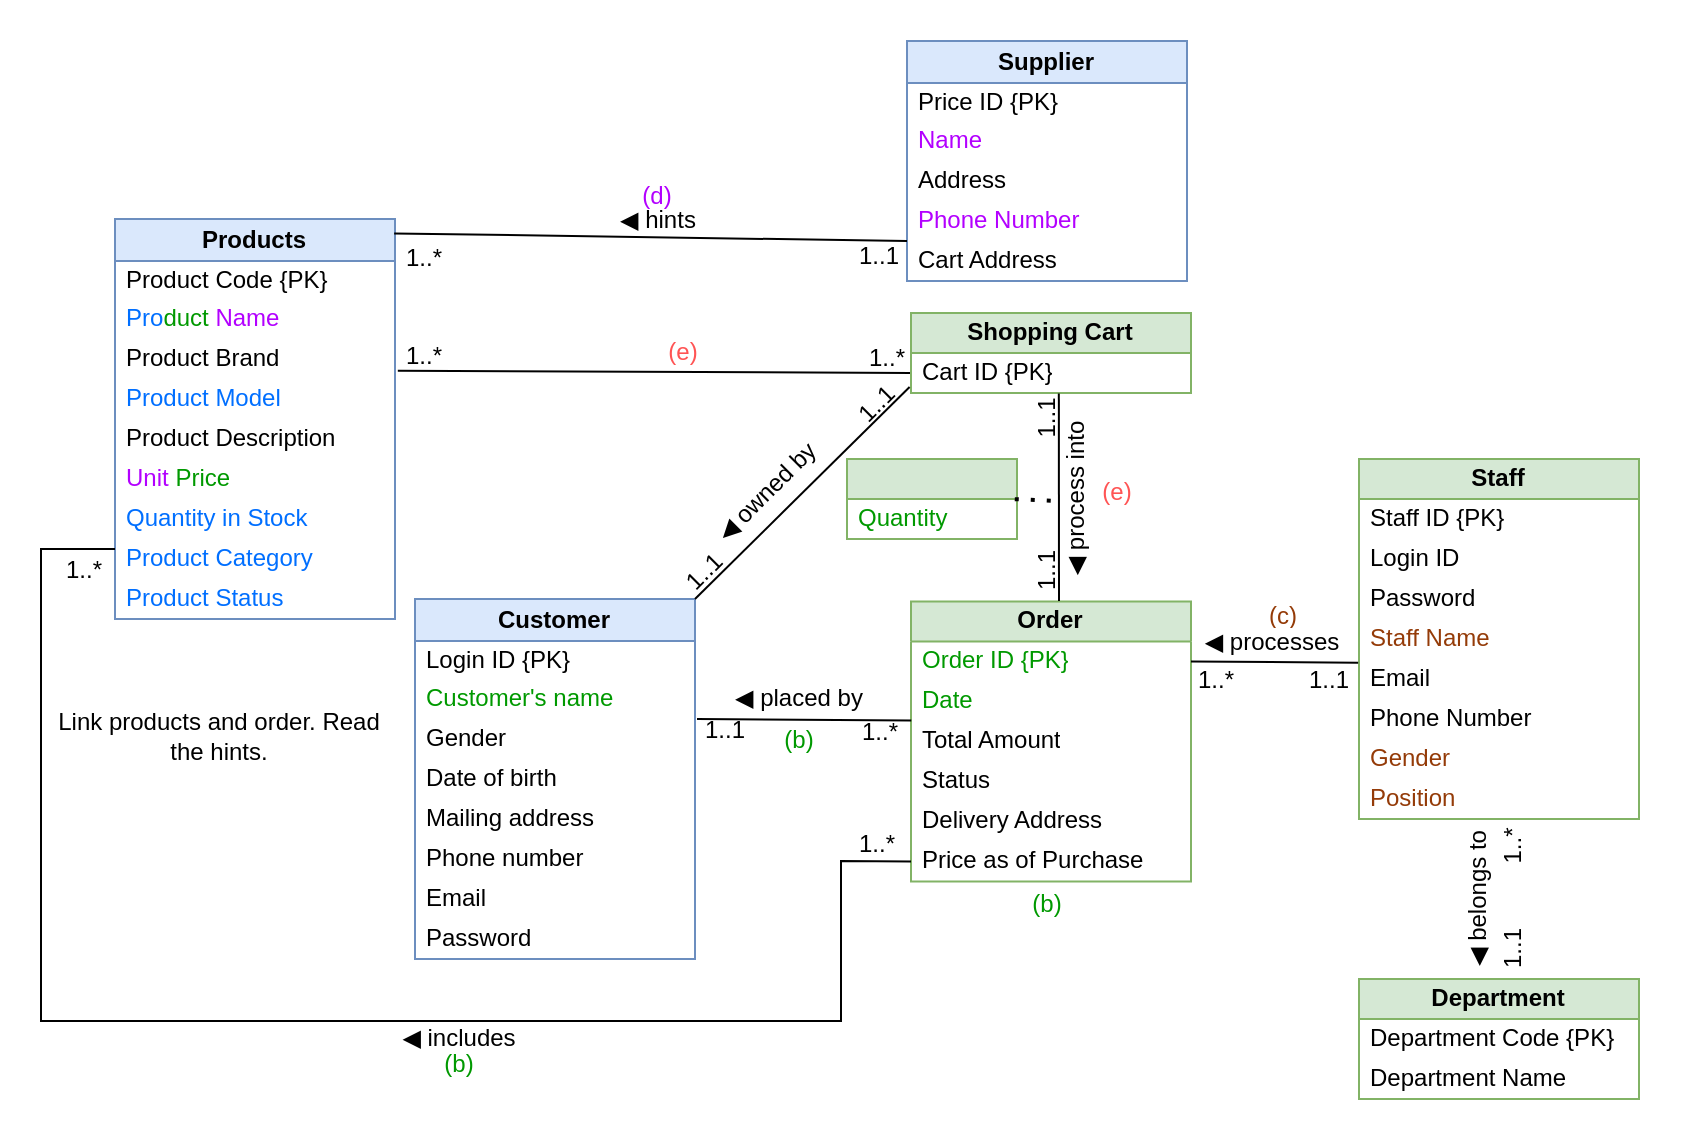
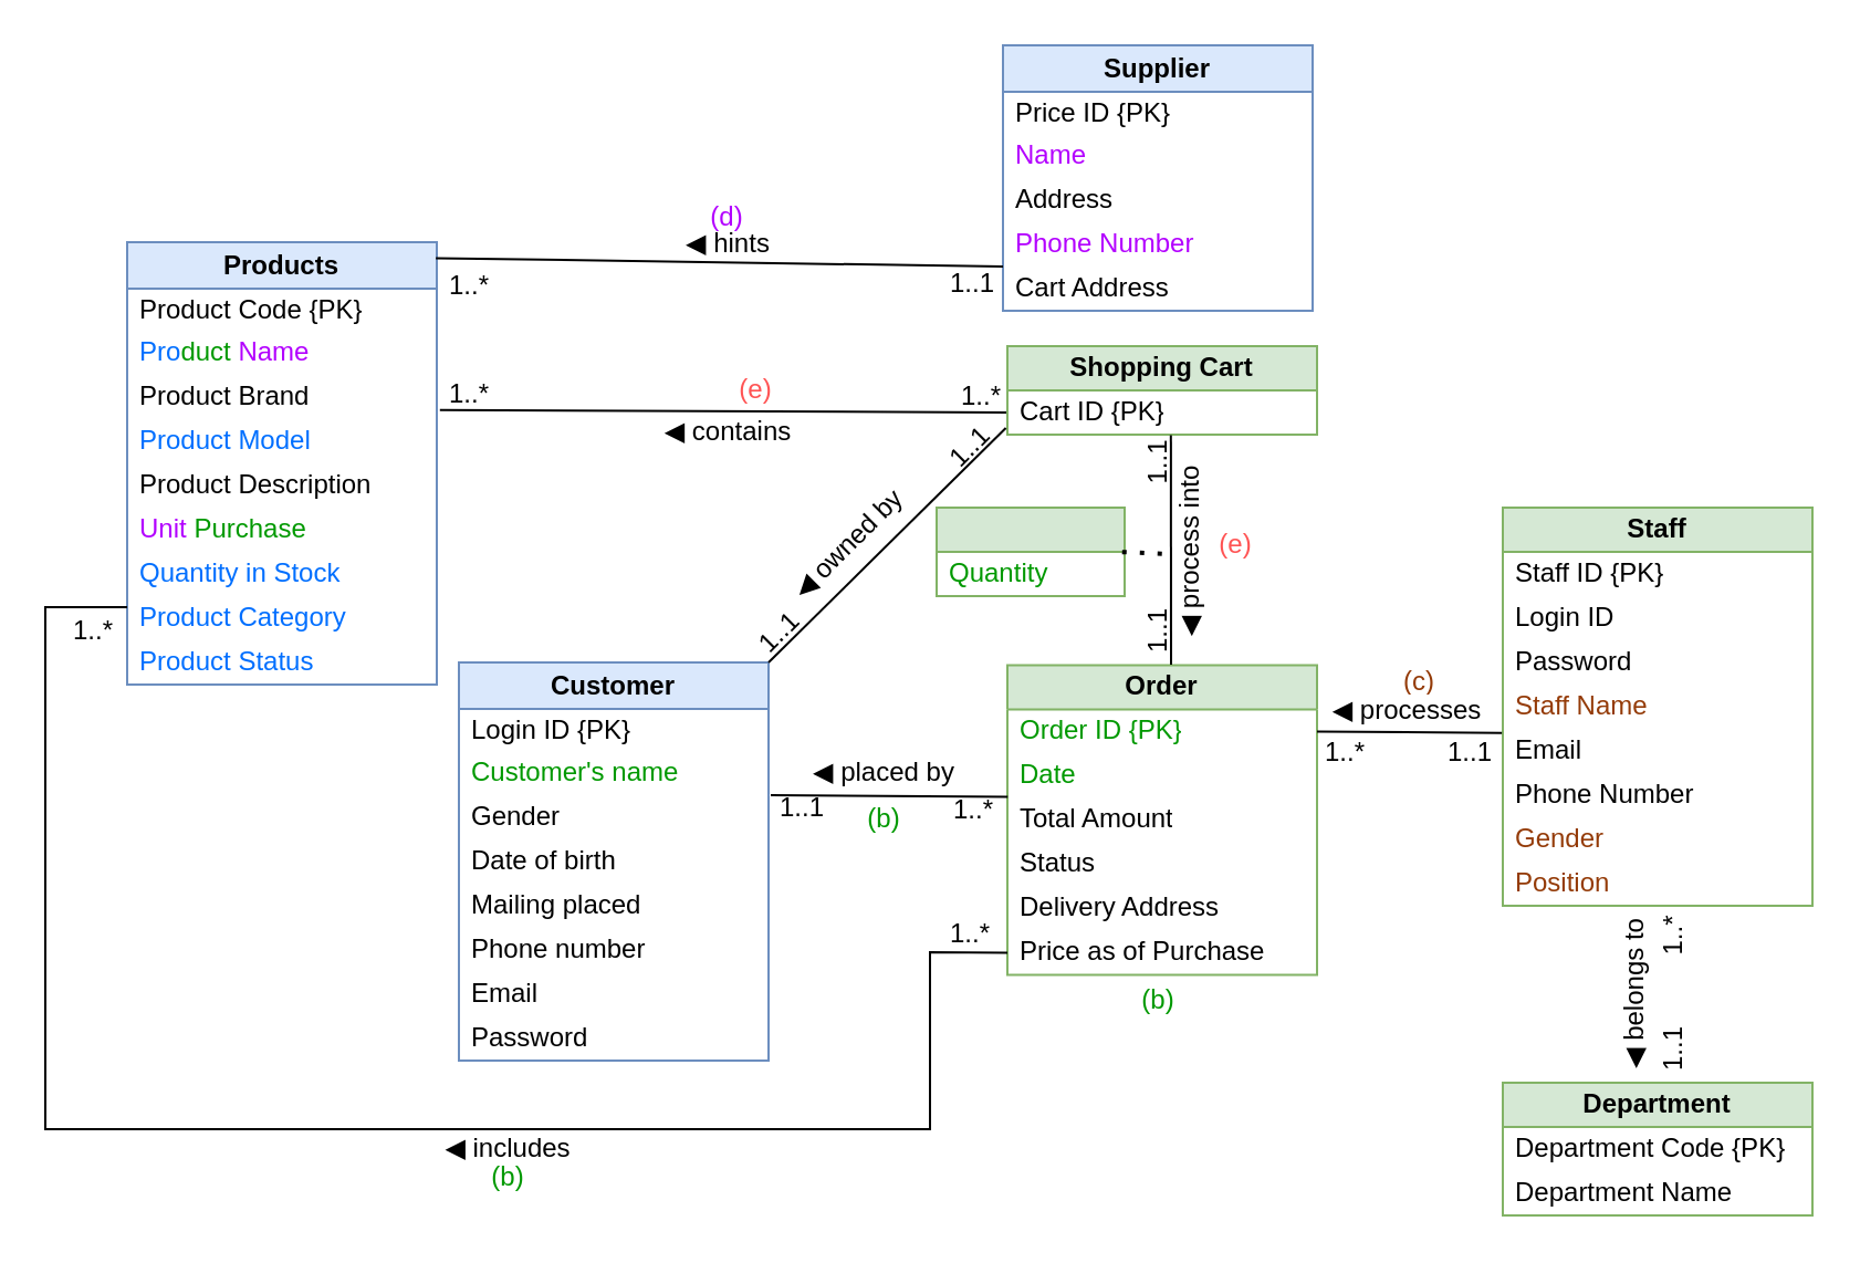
+ <mxCell id="34" value="&lt;span style=&quot;font-family: sans-serif; font-size: 12.019px; text-align: start; white-space: pre; background-color: rgb(255, 255, 255);&quot;&gt;◀ contains&lt;/span&gt;" style="text;html=1;align=center;verticalAlign=middle;whiteSpace=wrap;rounded=0;" parent="1" vertex="1"><mxGeometry x="288.5" y="185.25" width="80" height="20" as="geometry" /></mxCell>
- <mxCell id="8" value="Unit &lt;font color=&quot;#009900&quot;&gt;Price&lt;/font&gt;" style="text;html=1;align=left;verticalAlign=middle;whiteSpace=wrap;rounded=0;spacingLeft=4;fontColor=#B300FF;" parent="2" vertex="1"><mxGeometry y="120" width="140" height="20" as="geometry" /></mxCell>
+ <mxCell id="8" value="Unit &lt;font color=&quot;#009900&quot;&gt;Purchase&lt;/font&gt;" style="text;html=1;align=left;verticalAlign=middle;whiteSpace=wrap;rounded=0;spacingLeft=4;fontColor=#B300FF;" parent="2" vertex="1"><mxGeometry y="120" width="140" height="20" as="geometry" /></mxCell>
- <mxCell id="81" value="Link products and order. Read the hints." style="text;html=1;align=center;verticalAlign=middle;whiteSpace=wrap;rounded=0;" parent="1" vertex="1"><mxGeometry x="22" y="316" width="175" height="104" as="geometry" /></mxCell>
- <mxCell id="23" value="Mailing address" style="text;html=1;align=left;verticalAlign=middle;whiteSpace=wrap;rounded=0;spacingLeft=4;" parent="18" vertex="1"><mxGeometry y="100" width="140" height="20" as="geometry" /></mxCell>
+ <mxCell id="23" value="Mailing placed" style="text;html=1;align=left;verticalAlign=middle;whiteSpace=wrap;rounded=0;spacingLeft=4;" parent="18" vertex="1"><mxGeometry y="100" width="140" height="20" as="geometry" /></mxCell>
